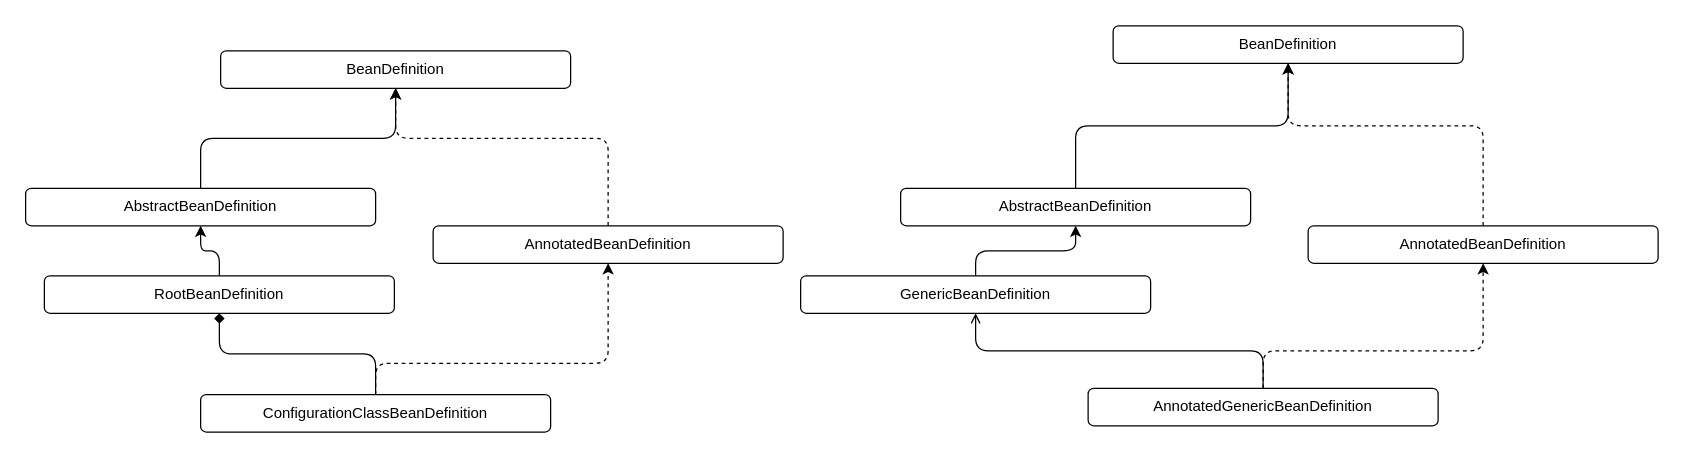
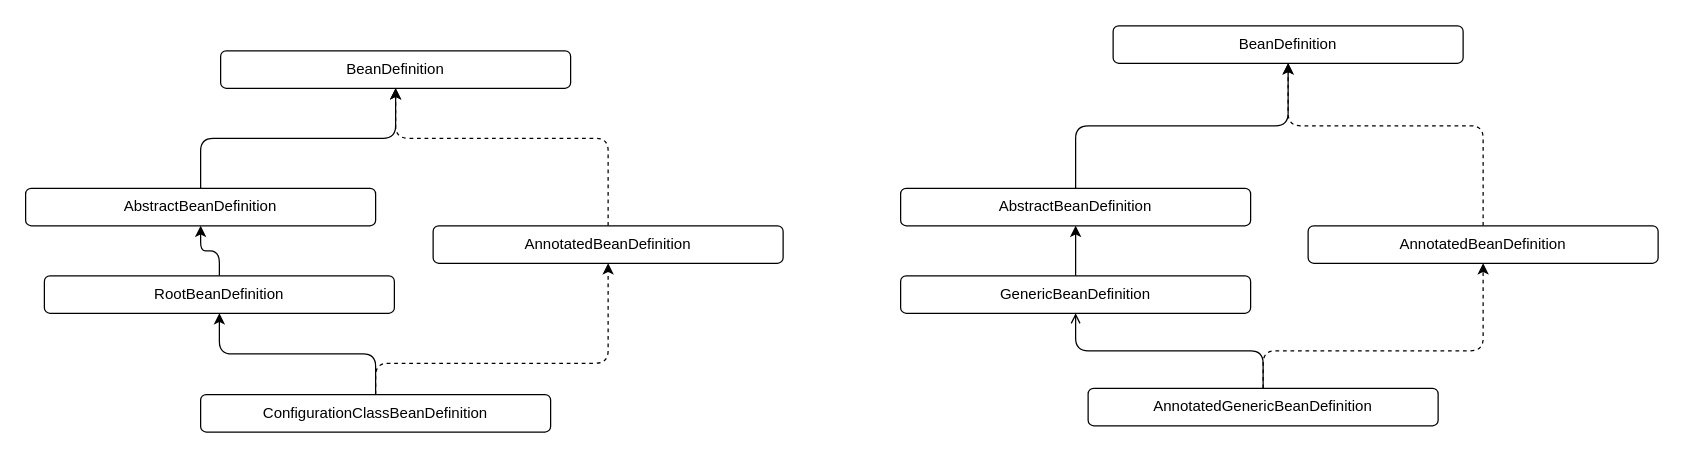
- <mxCell id="6" value="GenericBeanDefinition" style="whiteSpace=wrap;html=1;rounded=1;" parent="1" vertex="1"><mxGeometry x="640" y="220" width="280" height="30" as="geometry" /></mxCell>
+ <mxCell id="6" value="GenericBeanDefinition" style="whiteSpace=wrap;html=1;rounded=1;" parent="1" vertex="1"><mxGeometry x="720" y="220" width="280" height="30" as="geometry" /></mxCell>
- <mxCell id="12" value="" style="edgeStyle=orthogonalEdgeStyle;orthogonalLoop=1;jettySize=auto;html=1;endArrow=diamond;" parent="1" source="14" target="16" edge="1"><mxGeometry relative="1" as="geometry" /></mxCell>
+ <mxCell id="12" value="" style="edgeStyle=orthogonalEdgeStyle;orthogonalLoop=1;jettySize=auto;html=1;" parent="1" source="14" target="16" edge="1"><mxGeometry relative="1" as="geometry" /></mxCell>
